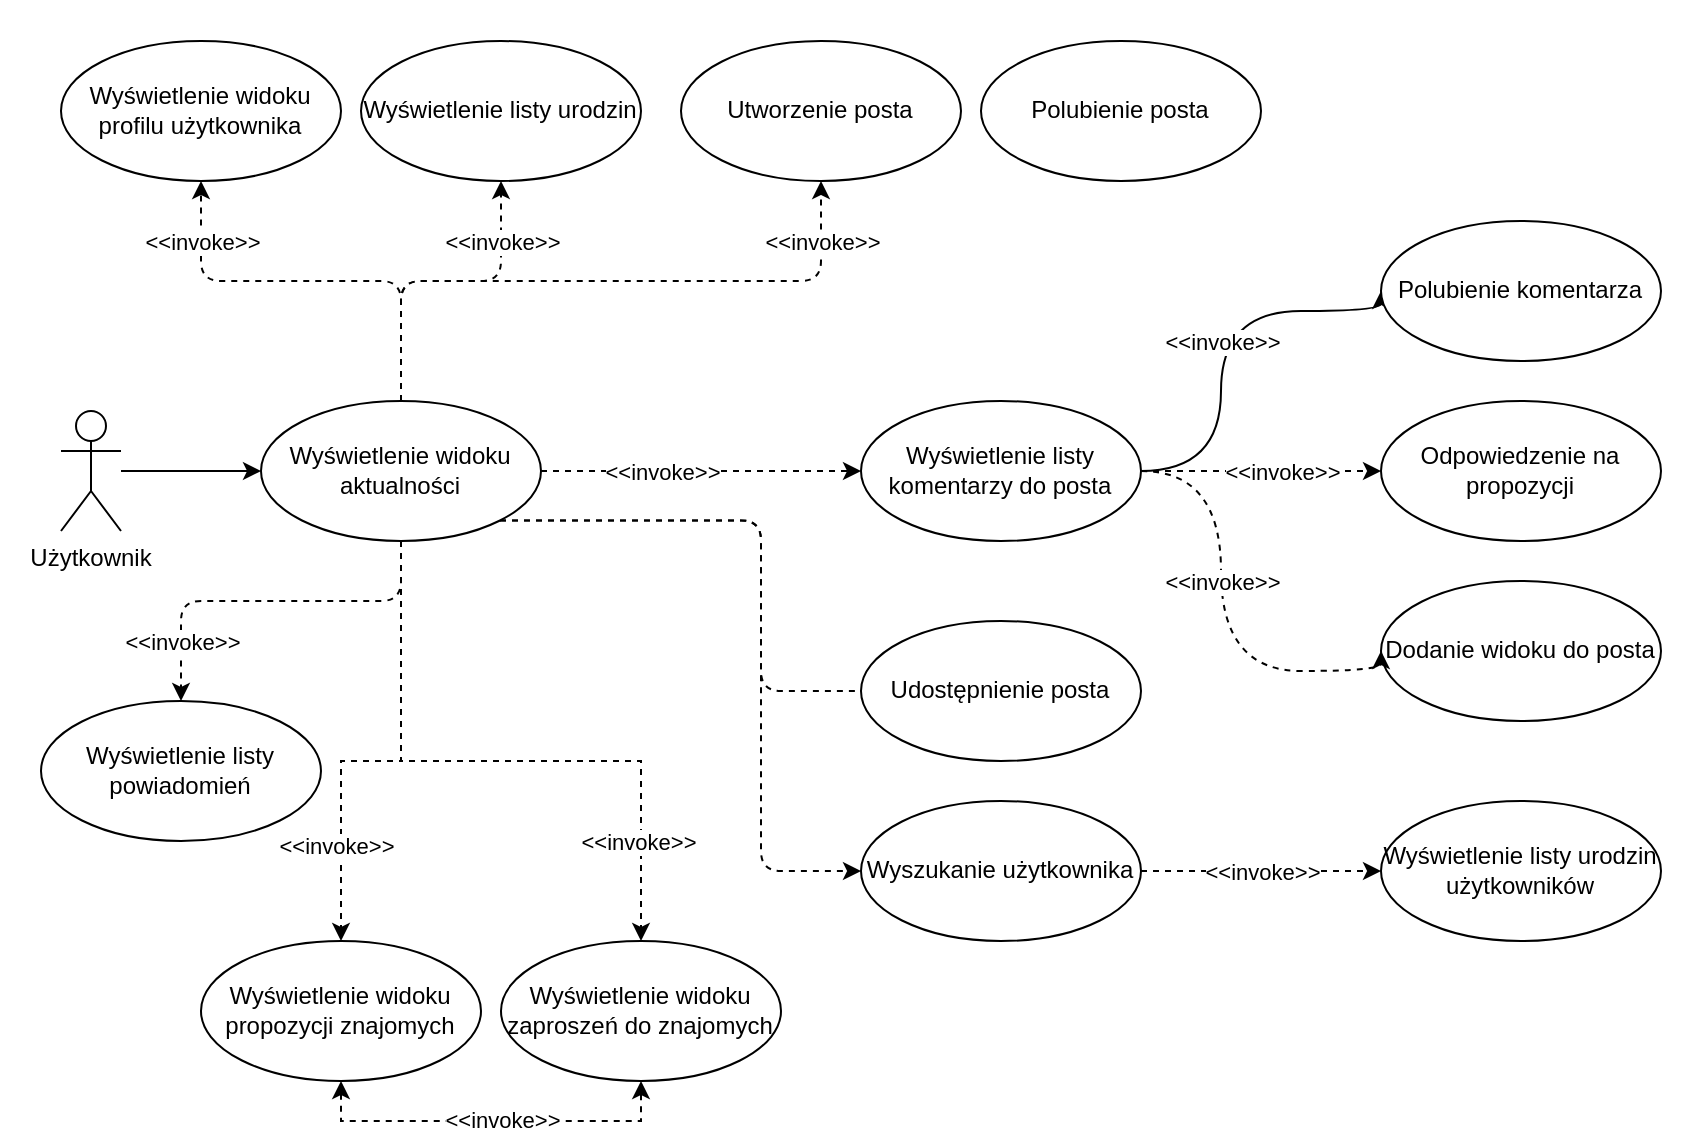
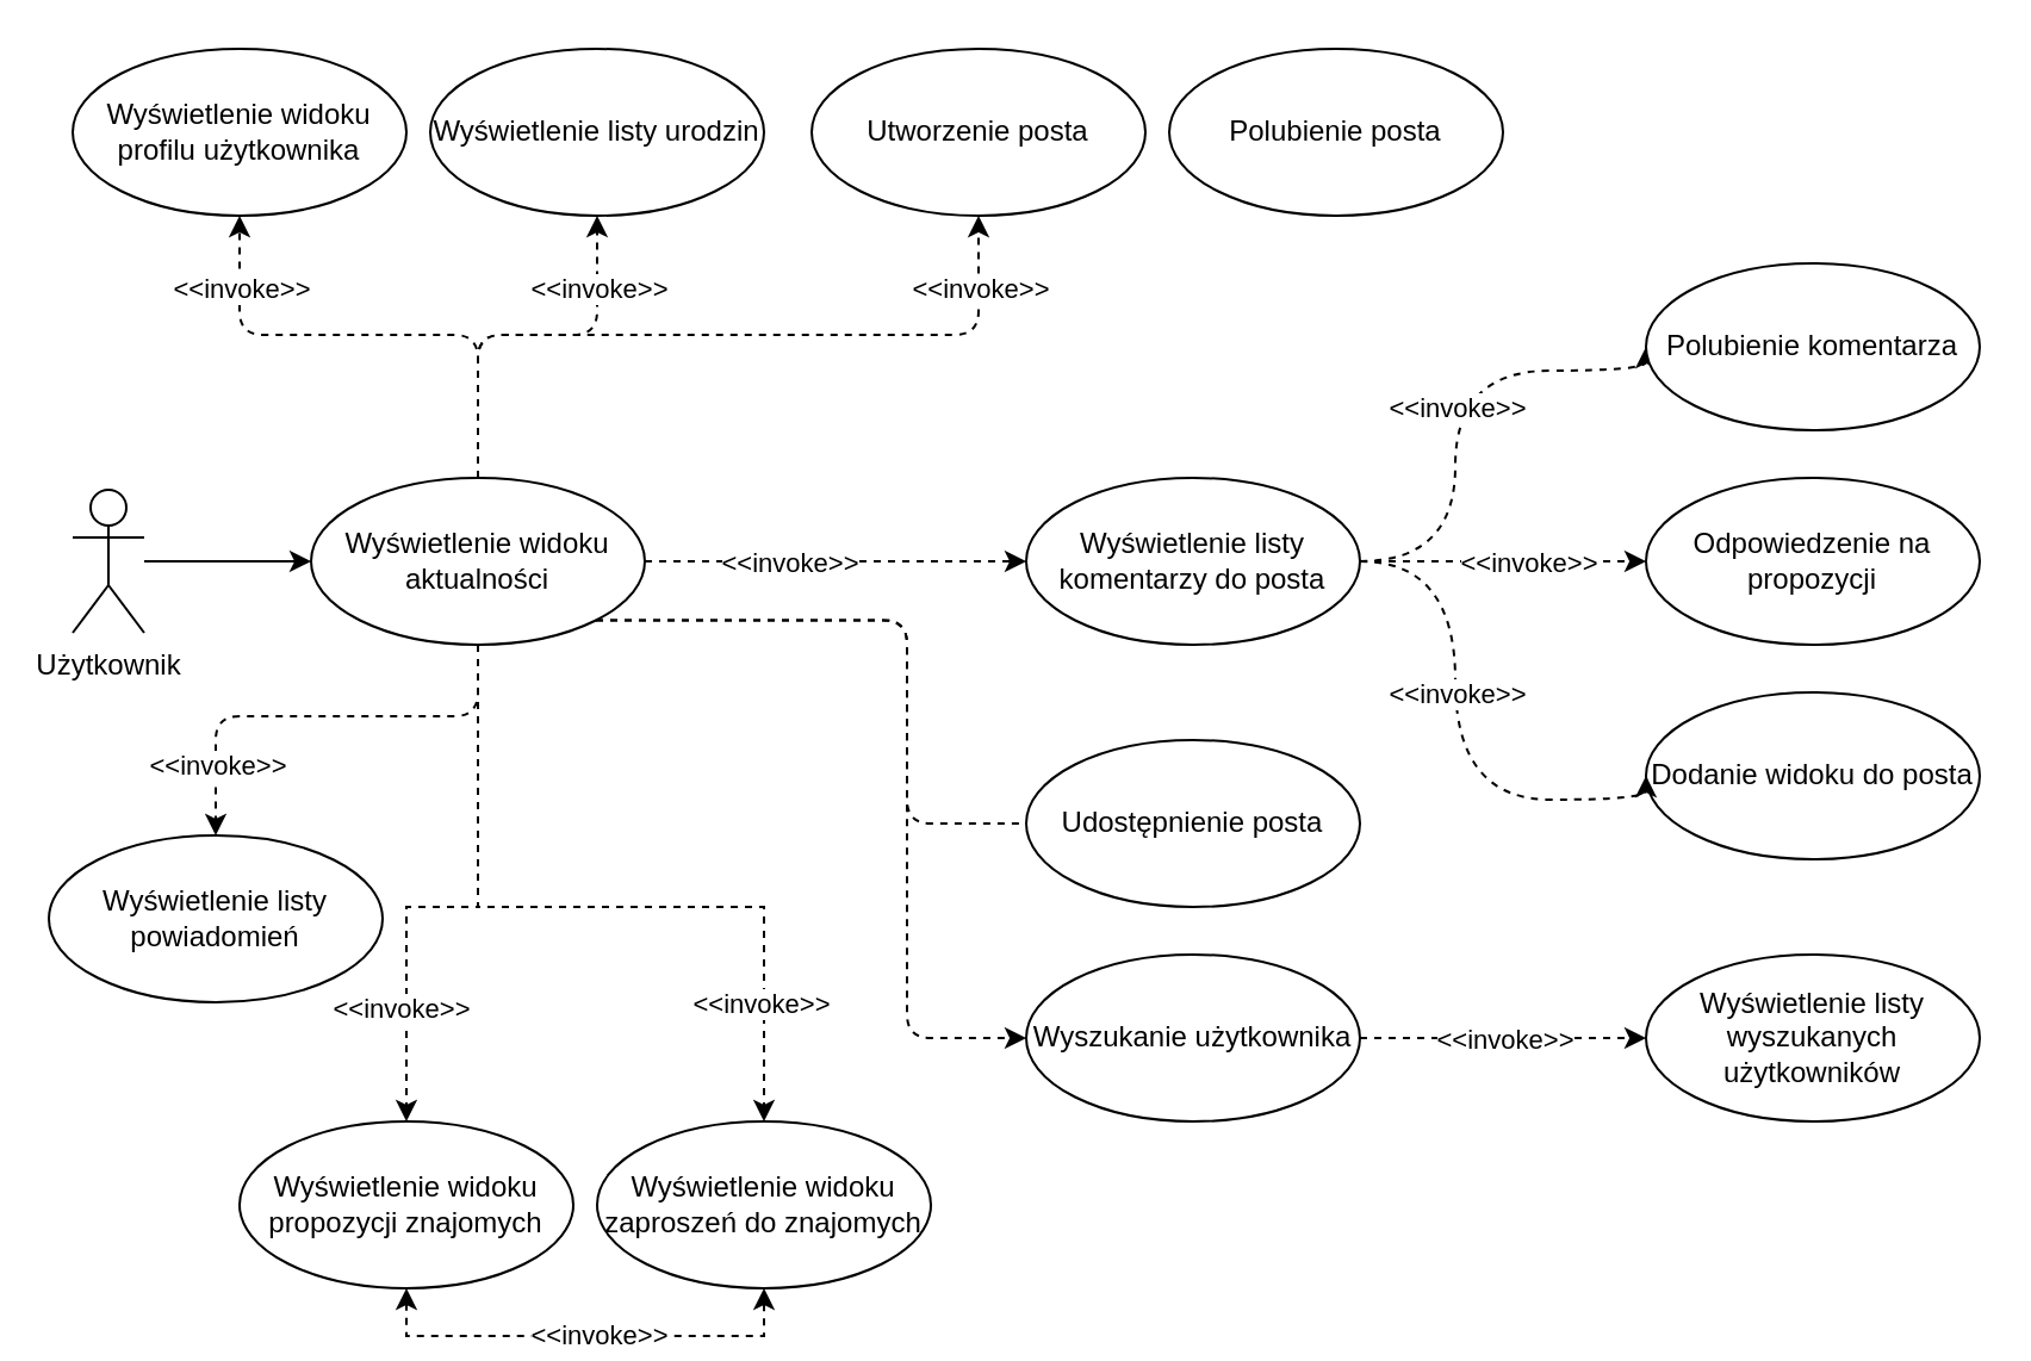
- <mxCell id="31" style="edgeStyle=orthogonalEdgeStyle;orthogonalLoop=1;jettySize=auto;html=1;entryX=0;entryY=0.5;entryDx=0;entryDy=0;dashed=0;rounded=0;curved=1;exitX=1;exitY=0.5;exitDx=0;exitDy=0;" parent="1" source="35" target="37" edge="1"><mxGeometry relative="1" as="geometry"><Array as="points"><mxPoint x="610" y="235" /><mxPoint x="610" y="155" /><mxPoint x="690" y="155" /></Array></mxGeometry></mxCell>
+ <mxCell id="31" style="edgeStyle=orthogonalEdgeStyle;orthogonalLoop=1;jettySize=auto;html=1;entryX=0;entryY=0.5;entryDx=0;entryDy=0;dashed=1;rounded=0;curved=1;exitX=1;exitY=0.5;exitDx=0;exitDy=0;" parent="1" source="35" target="37" edge="1"><mxGeometry relative="1" as="geometry"><Array as="points"><mxPoint x="610" y="235" /><mxPoint x="610" y="155" /><mxPoint x="690" y="155" /></Array></mxGeometry></mxCell>
- <mxCell id="43" value="Wyświetlenie listy urodzin użytkowników" style="ellipse;whiteSpace=wrap;html=1;" parent="1" vertex="1"><mxGeometry x="690" y="400" width="140" height="70" as="geometry" /></mxCell>
+ <mxCell id="43" value="Wyświetlenie listy wyszukanych użytkowników" style="ellipse;whiteSpace=wrap;html=1;" parent="1" vertex="1"><mxGeometry x="690" y="400" width="140" height="70" as="geometry" /></mxCell>
